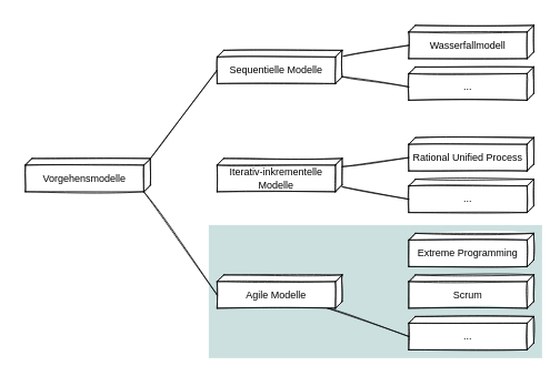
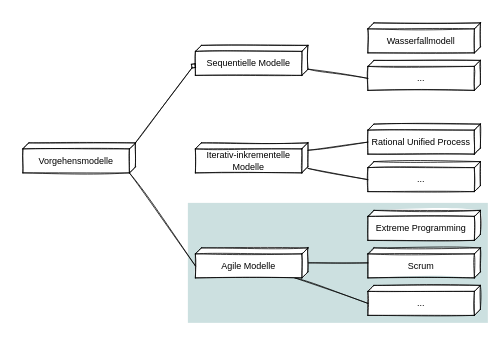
- <mxCell id="14" style="edgeStyle=none;rounded=0;sketch=1;orthogonalLoop=1;jettySize=auto;html=1;entryX=0;entryY=0;entryDx=24;entryDy=150;entryPerimeter=0;shadow=0;endArrow=none;endFill=0;fontSize=12;" parent="1" source="16" target="4" edge="1"><mxGeometry relative="1" as="geometry" /></mxCell>
- <mxCell id="21" style="edgeStyle=none;rounded=0;sketch=1;orthogonalLoop=1;jettySize=auto;html=1;entryX=0;entryY=0;entryDx=24;entryDy=150;entryPerimeter=0;shadow=0;endArrow=none;endFill=0;fontSize=12;exitX=0;exitY=0;exitDx=0;exitDy=0;exitPerimeter=0;" parent="1" source="22" target="16" edge="1"><mxGeometry relative="1" as="geometry" /></mxCell>
+ <mxCell id="21" style="edgeStyle=none;rounded=0;sketch=1;orthogonalLoop=1;jettySize=auto;html=1;entryX=0;entryY=0;entryDx=24;entryDy=150;entryPerimeter=0;shadow=0;endArrow=diamond;endFill=0;fontSize=12;exitX=0;exitY=0;exitDx=0;exitDy=0;exitPerimeter=0;" parent="1" source="22" target="16" edge="1"><mxGeometry relative="1" as="geometry" /></mxCell>
+ <mxCell id="17" style="edgeStyle=none;rounded=0;sketch=1;orthogonalLoop=1;jettySize=auto;html=1;shadow=0;endArrow=none;endFill=0;fontSize=12;" parent="1" source="19" target="9" edge="1"><mxGeometry relative="1" as="geometry" /></mxCell>
